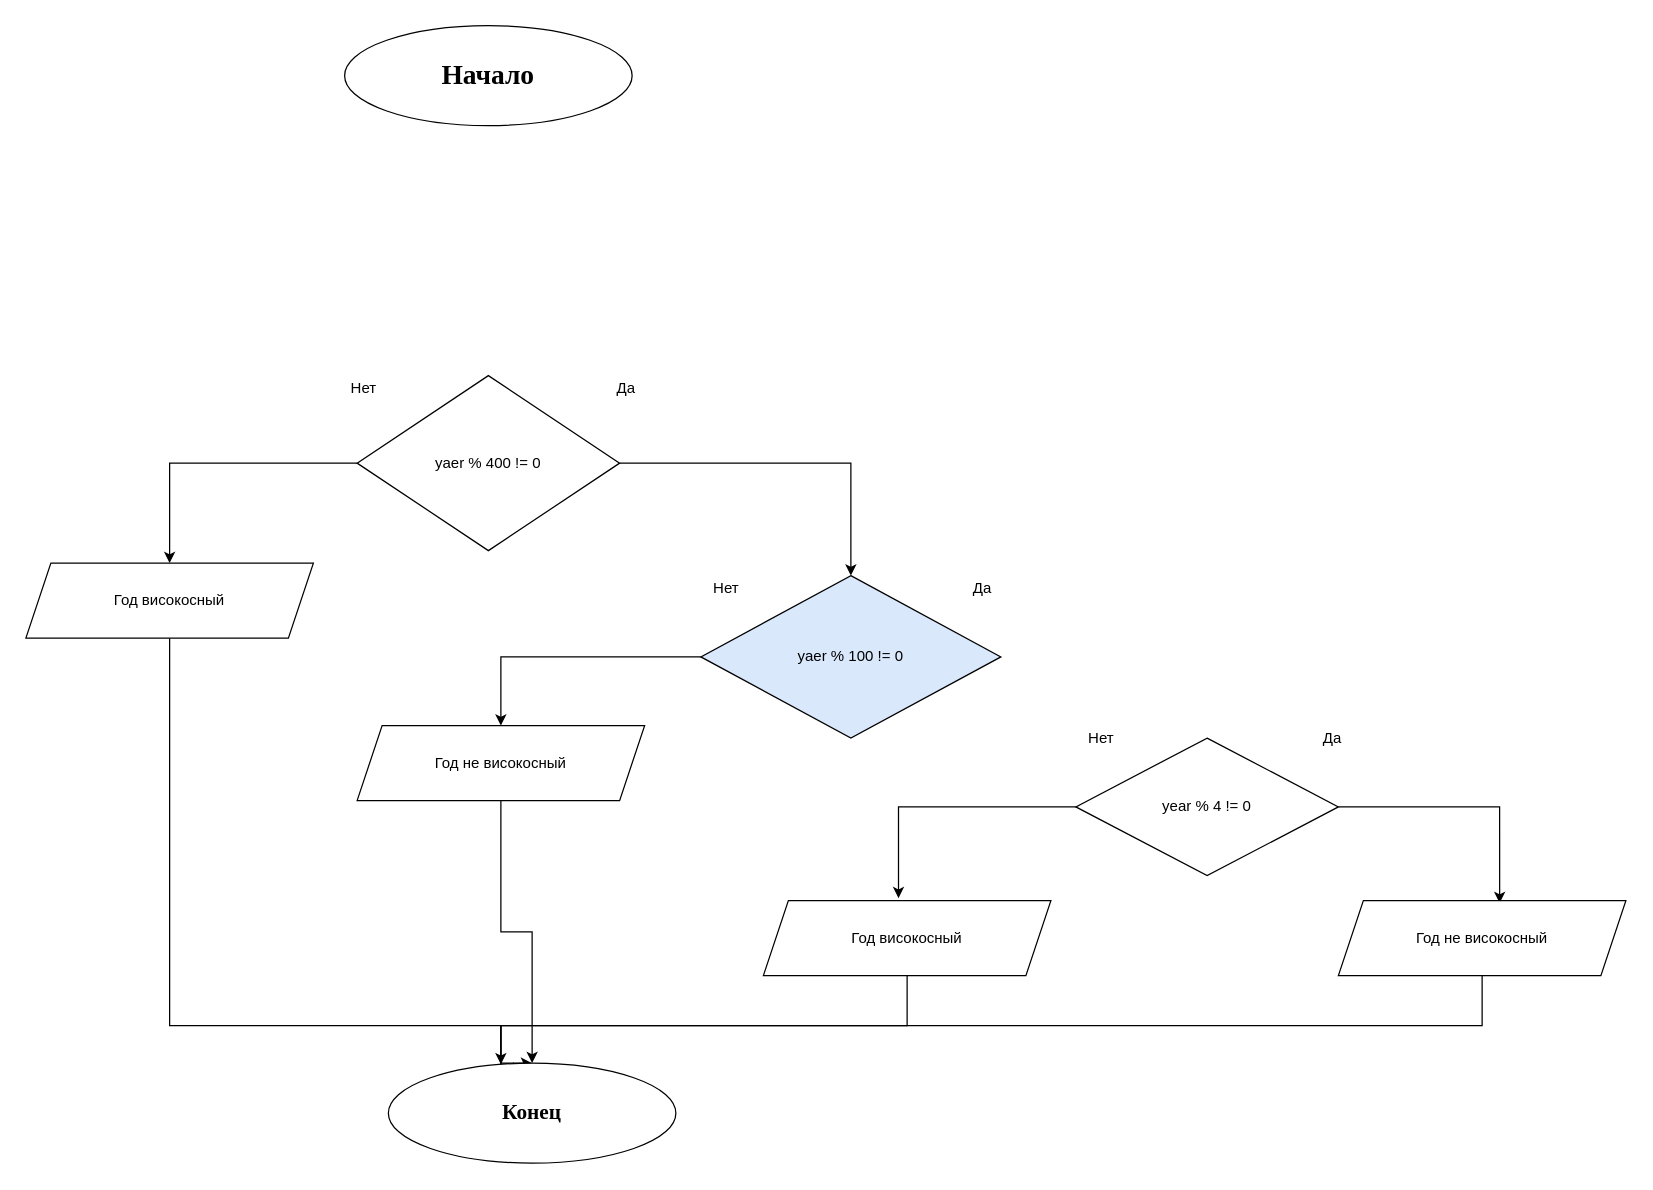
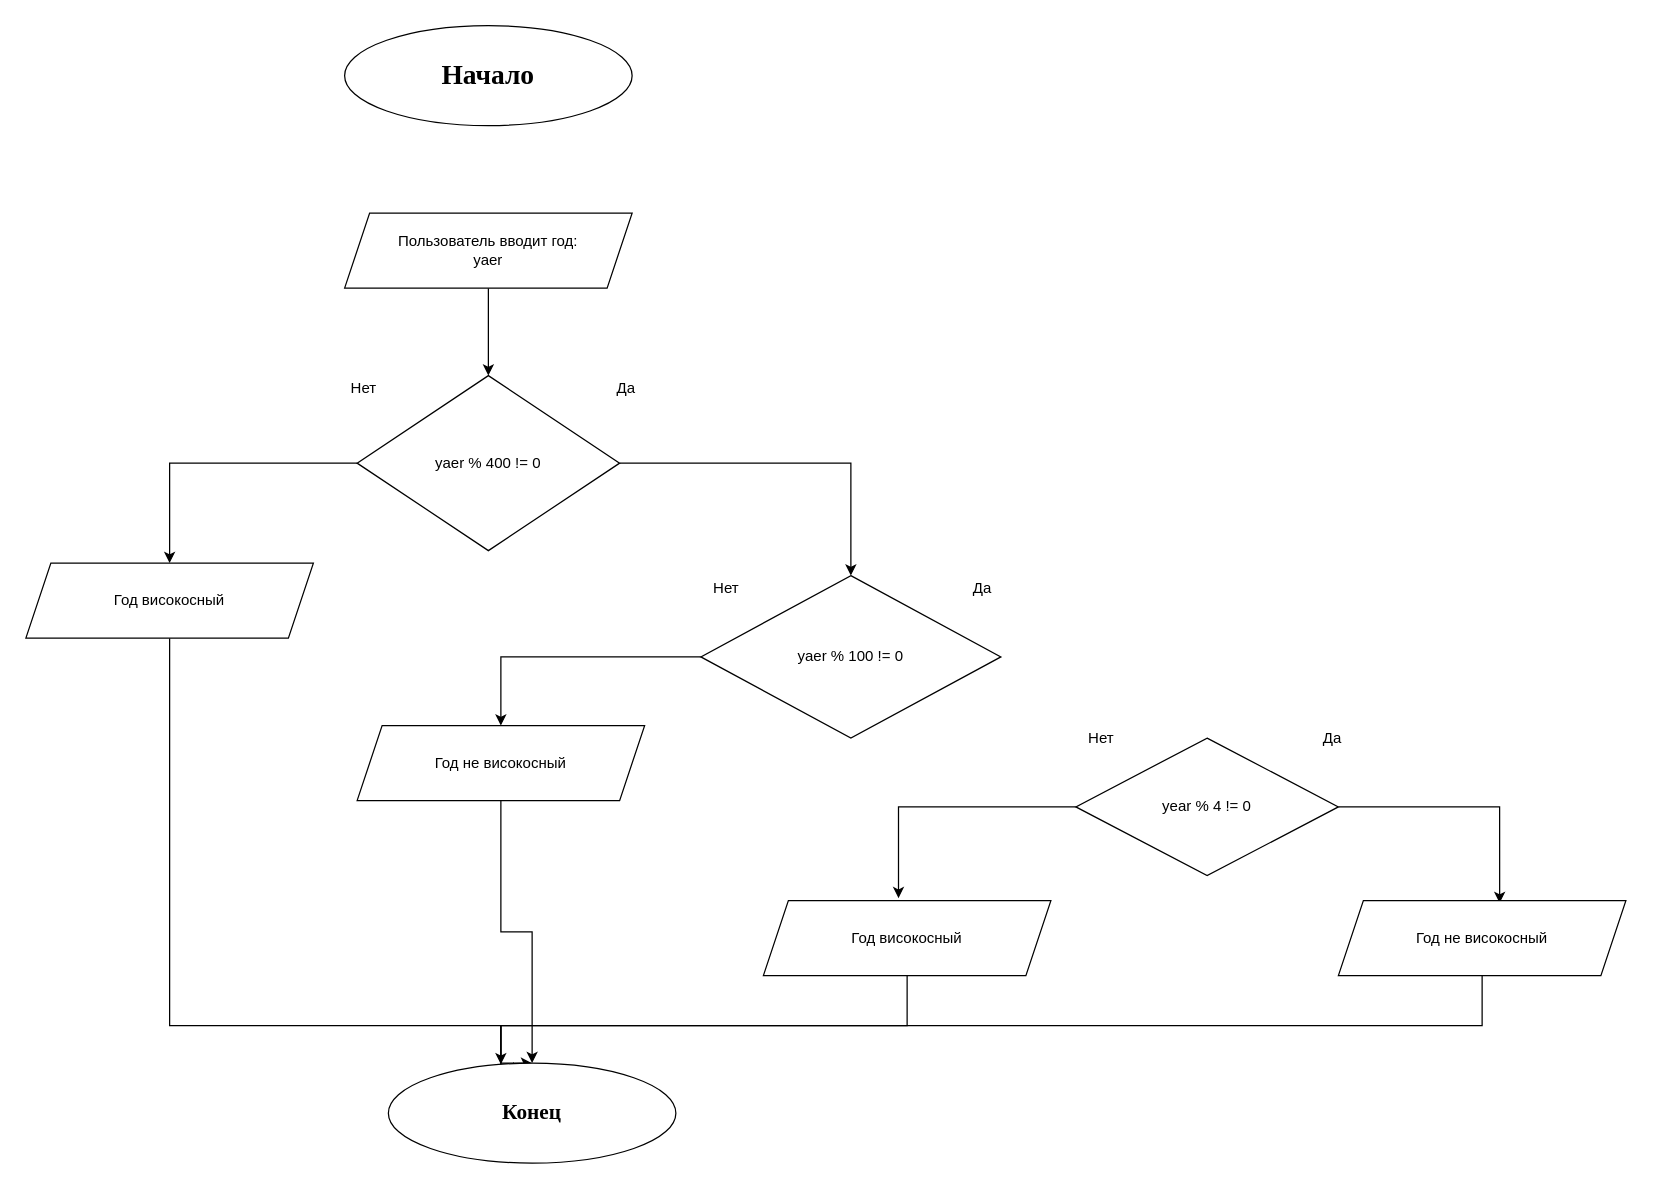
+ <mxCell id="4" value="Пользователь вводит год:&lt;br&gt;yaer" style="shape=parallelogram;perimeter=parallelogramPerimeter;whiteSpace=wrap;html=1;fixedSize=1;" vertex="1" parent="1"><mxGeometry x="275" y="170" width="230" height="60" as="geometry" /></mxCell>
+ <mxCell id="3" style="edgeStyle=orthogonalEdgeStyle;rounded=0;orthogonalLoop=1;jettySize=auto;html=1;" edge="1" parent="1" source="4" target="7"><mxGeometry relative="1" as="geometry" /></mxCell>
- <mxCell id="13" value="yaer % 100 != 0" style="rhombus;whiteSpace=wrap;html=1;fillColor=#dae8fc;" vertex="1" parent="1"><mxGeometry x="560" y="460" width="240" height="130" as="geometry" /></mxCell>
+ <mxCell id="13" value="yaer % 100 != 0" style="rhombus;whiteSpace=wrap;html=1;" vertex="1" parent="1"><mxGeometry x="560" y="460" width="240" height="130" as="geometry" /></mxCell>
